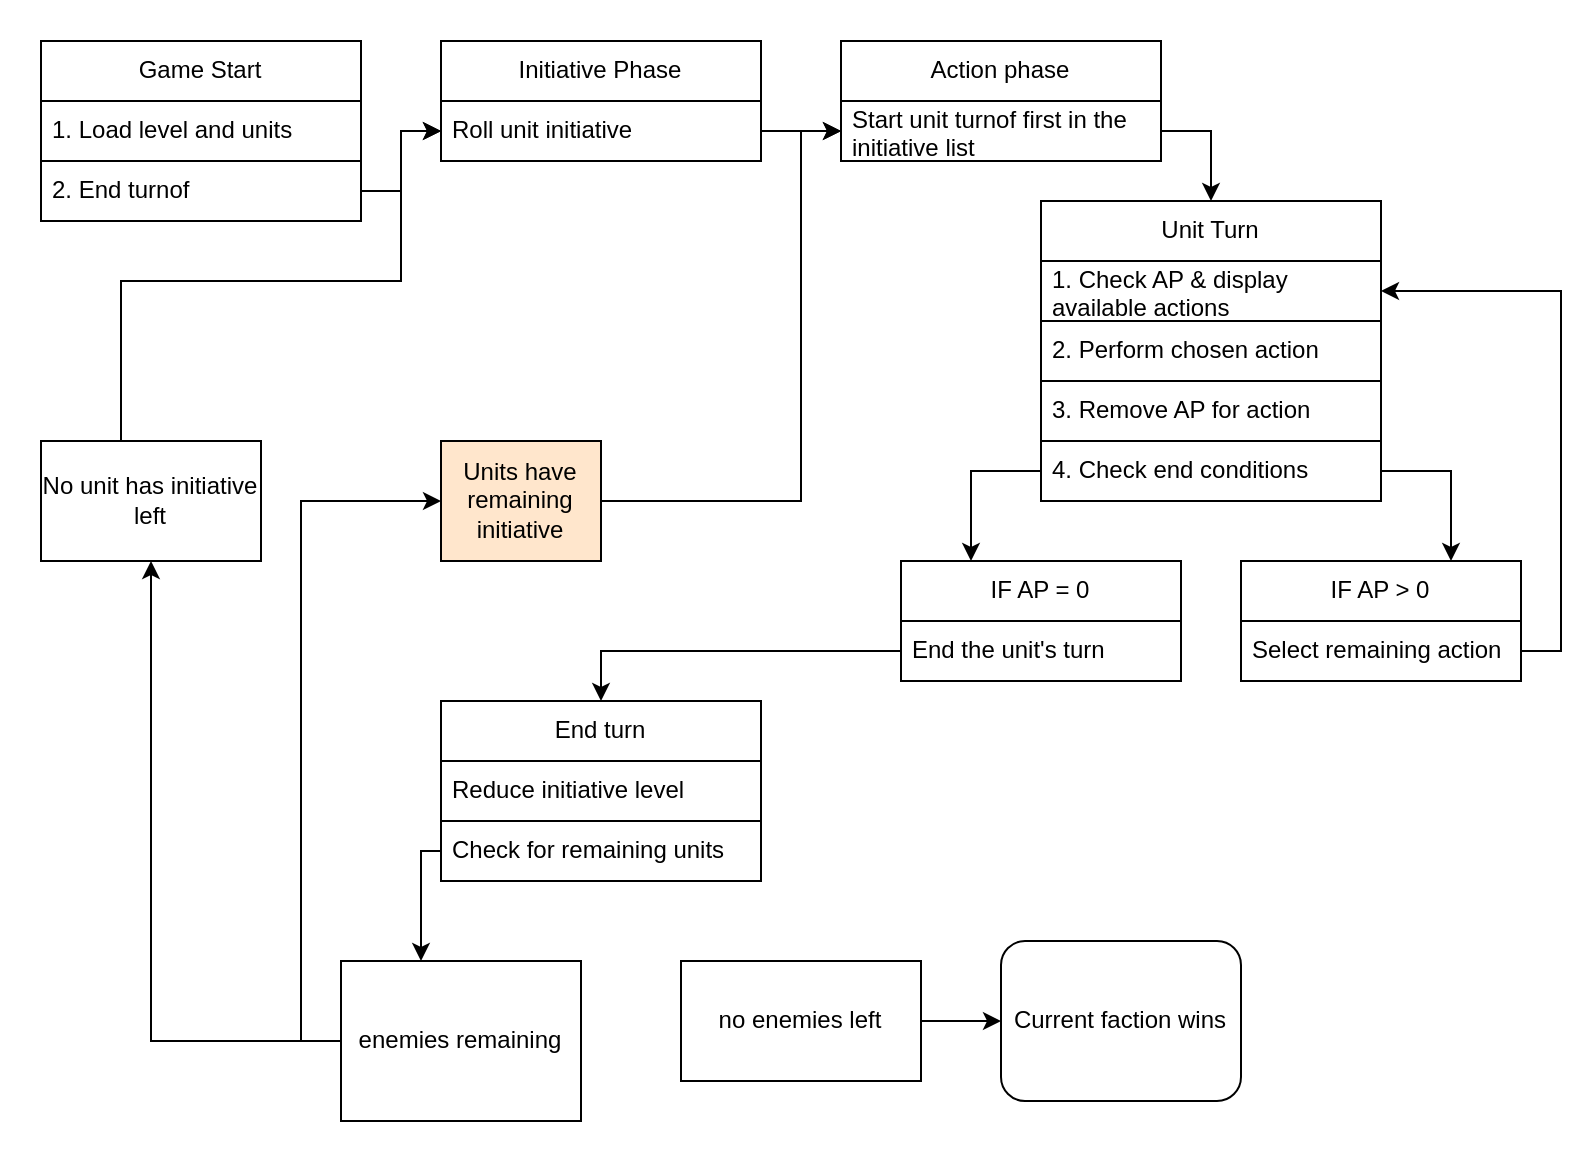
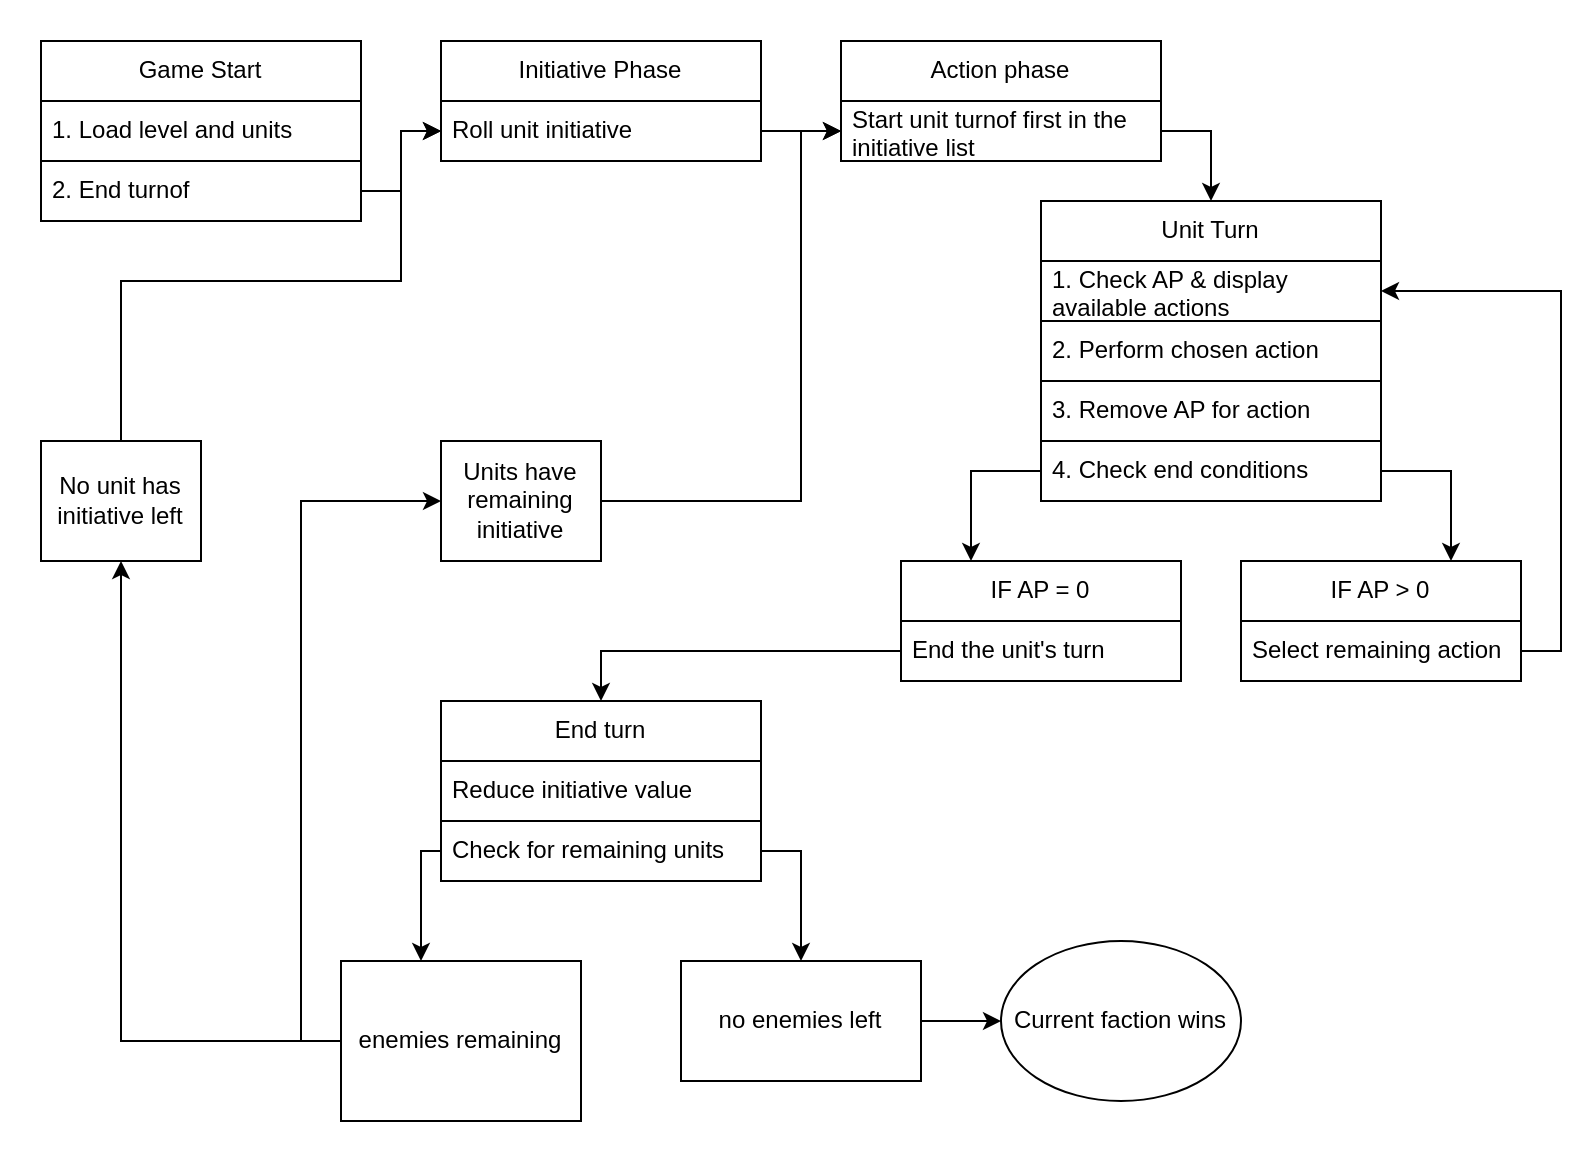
- <mxCell id="42" value="No unit has initiative left" style="rounded=0;whiteSpace=wrap;html=1;" vertex="1" parent="1"><mxGeometry x="20" y="220" width="110" height="60" as="geometry" /></mxCell>
+ <mxCell id="42" value="No unit has initiative left" style="rounded=0;whiteSpace=wrap;html=1;" vertex="1" parent="1"><mxGeometry x="20" y="220" width="80" height="60" as="geometry" /></mxCell>
- <mxCell id="44" value="Units have remaining initiative" style="rounded=0;whiteSpace=wrap;html=1;fillColor=#ffe6cc;" vertex="1" parent="1"><mxGeometry x="220" y="220" width="80" height="60" as="geometry" /></mxCell>
+ <mxCell id="44" value="Units have remaining initiative" style="rounded=0;whiteSpace=wrap;html=1;" vertex="1" parent="1"><mxGeometry x="220" y="220" width="80" height="60" as="geometry" /></mxCell>
- <mxCell id="28" value="Reduce initiative level" style="text;strokeColor=default;fillColor=none;align=left;verticalAlign=middle;spacingLeft=4;spacingRight=4;overflow=hidden;points=[[0,0.5],[1,0.5]];portConstraint=eastwest;rotatable=0;whiteSpace=wrap;html=1;strokeWidth=1;" vertex="1" parent="27"><mxGeometry y="30" width="160" height="30" as="geometry" /></mxCell>
+ <mxCell id="28" value="Reduce initiative value" style="text;strokeColor=default;fillColor=none;align=left;verticalAlign=middle;spacingLeft=4;spacingRight=4;overflow=hidden;points=[[0,0.5],[1,0.5]];portConstraint=eastwest;rotatable=0;whiteSpace=wrap;html=1;strokeWidth=1;" vertex="1" parent="27"><mxGeometry y="30" width="160" height="30" as="geometry" /></mxCell>
+ <mxCell id="32" style="edgeStyle=orthogonalEdgeStyle;rounded=0;orthogonalLoop=1;jettySize=auto;html=1;exitX=1;exitY=0.5;exitDx=0;exitDy=0;entryX=0.5;entryY=0;entryDx=0;entryDy=0;" edge="1" parent="1" source="34" target="40"><mxGeometry relative="1" as="geometry" /></mxCell>
- <mxCell id="35" value="Current faction wins" style="whiteSpace=wrap;html=1;rounded=1;" vertex="1" parent="1"><mxGeometry x="500" y="470" width="120" height="80" as="geometry" /></mxCell>
+ <mxCell id="35" value="Current faction wins" style="ellipse;whiteSpace=wrap;html=1;" vertex="1" parent="1"><mxGeometry x="500" y="470" width="120" height="80" as="geometry" /></mxCell>
